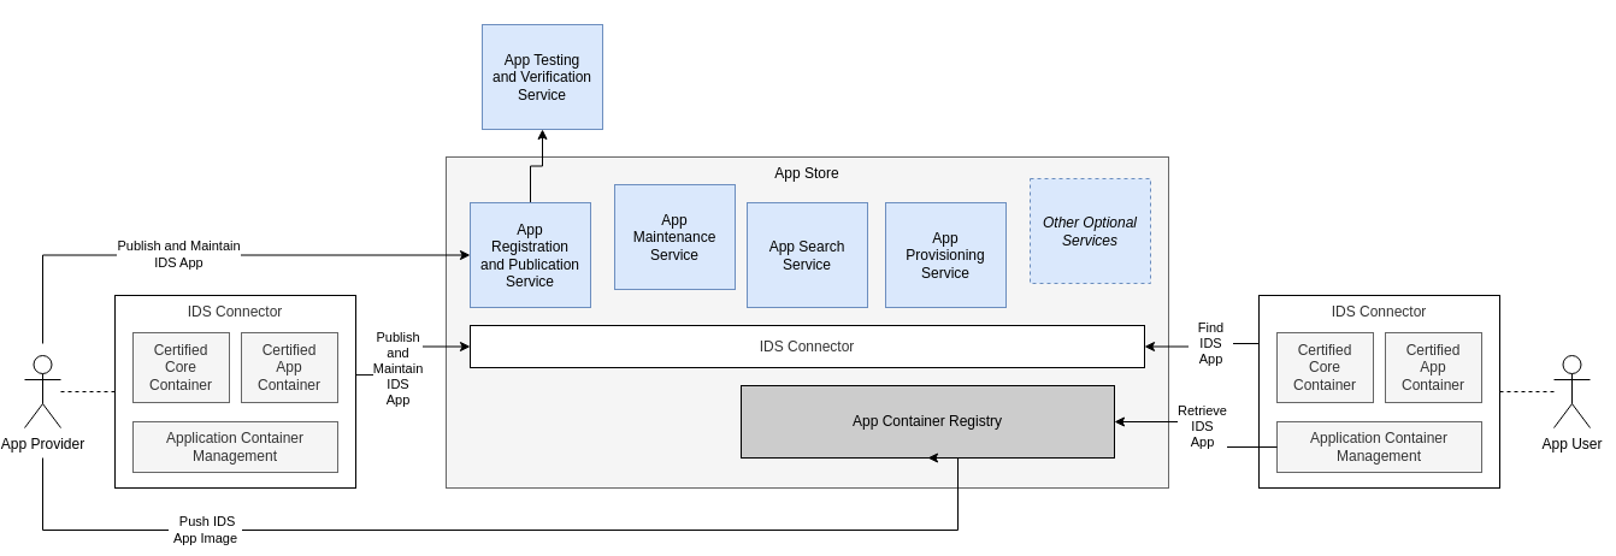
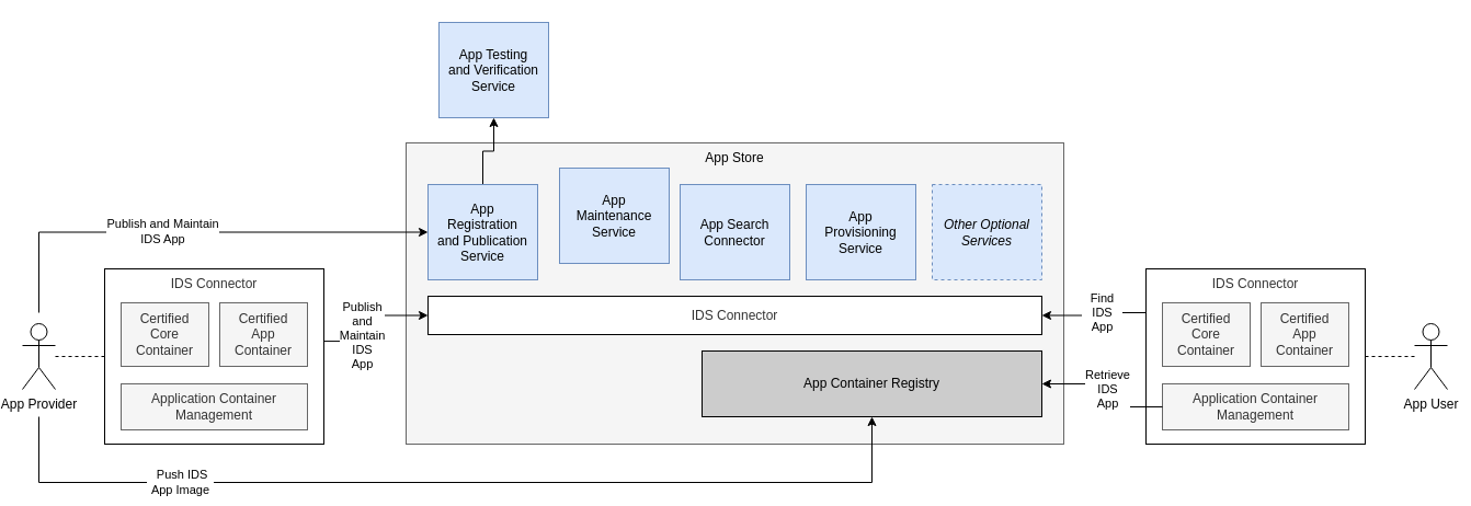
- <mxCell id="10" value="Other Optional Services" style="rounded=0;whiteSpace=wrap;html=1;fillColor=#dae8fc;strokeColor=#6c8ebf;dashed=1;fontStyle=2" vertex="1" parent="1"><mxGeometry x="855" y="148" width="100" height="87" as="geometry" /></mxCell>
+ <mxCell id="10" value="Other Optional Services" style="rounded=0;whiteSpace=wrap;html=1;fillColor=#dae8fc;strokeColor=#6c8ebf;dashed=1;fontStyle=2" vertex="1" parent="1"><mxGeometry x="850" y="168" width="100" height="87" as="geometry" /></mxCell>
- <mxCell id="8" value="App Search Service" style="rounded=0;whiteSpace=wrap;html=1;fillColor=#dae8fc;strokeColor=#6c8ebf;" vertex="1" parent="1"><mxGeometry x="620" y="168" width="100" height="87" as="geometry" /></mxCell>
+ <mxCell id="8" value="App Search Connector" style="rounded=0;whiteSpace=wrap;html=1;fillColor=#dae8fc;strokeColor=#6c8ebf;" vertex="1" parent="1"><mxGeometry x="620" y="168" width="100" height="87" as="geometry" /></mxCell>
- <mxCell id="3" value="App Container Registry" style="rounded=0;whiteSpace=wrap;html=1;fillColor=#CCCCCC;strokeColor=#000000;fontColor=#000000;" vertex="1" parent="1"><mxGeometry x="615" y="320" width="310" height="60" as="geometry" /></mxCell>
+ <mxCell id="3" value="App Container Registry" style="rounded=0;whiteSpace=wrap;html=1;fillColor=#CCCCCC;strokeColor=#000000;fontColor=#000000;" vertex="1" parent="1"><mxGeometry x="640" y="320" width="310" height="60" as="geometry" /></mxCell>
